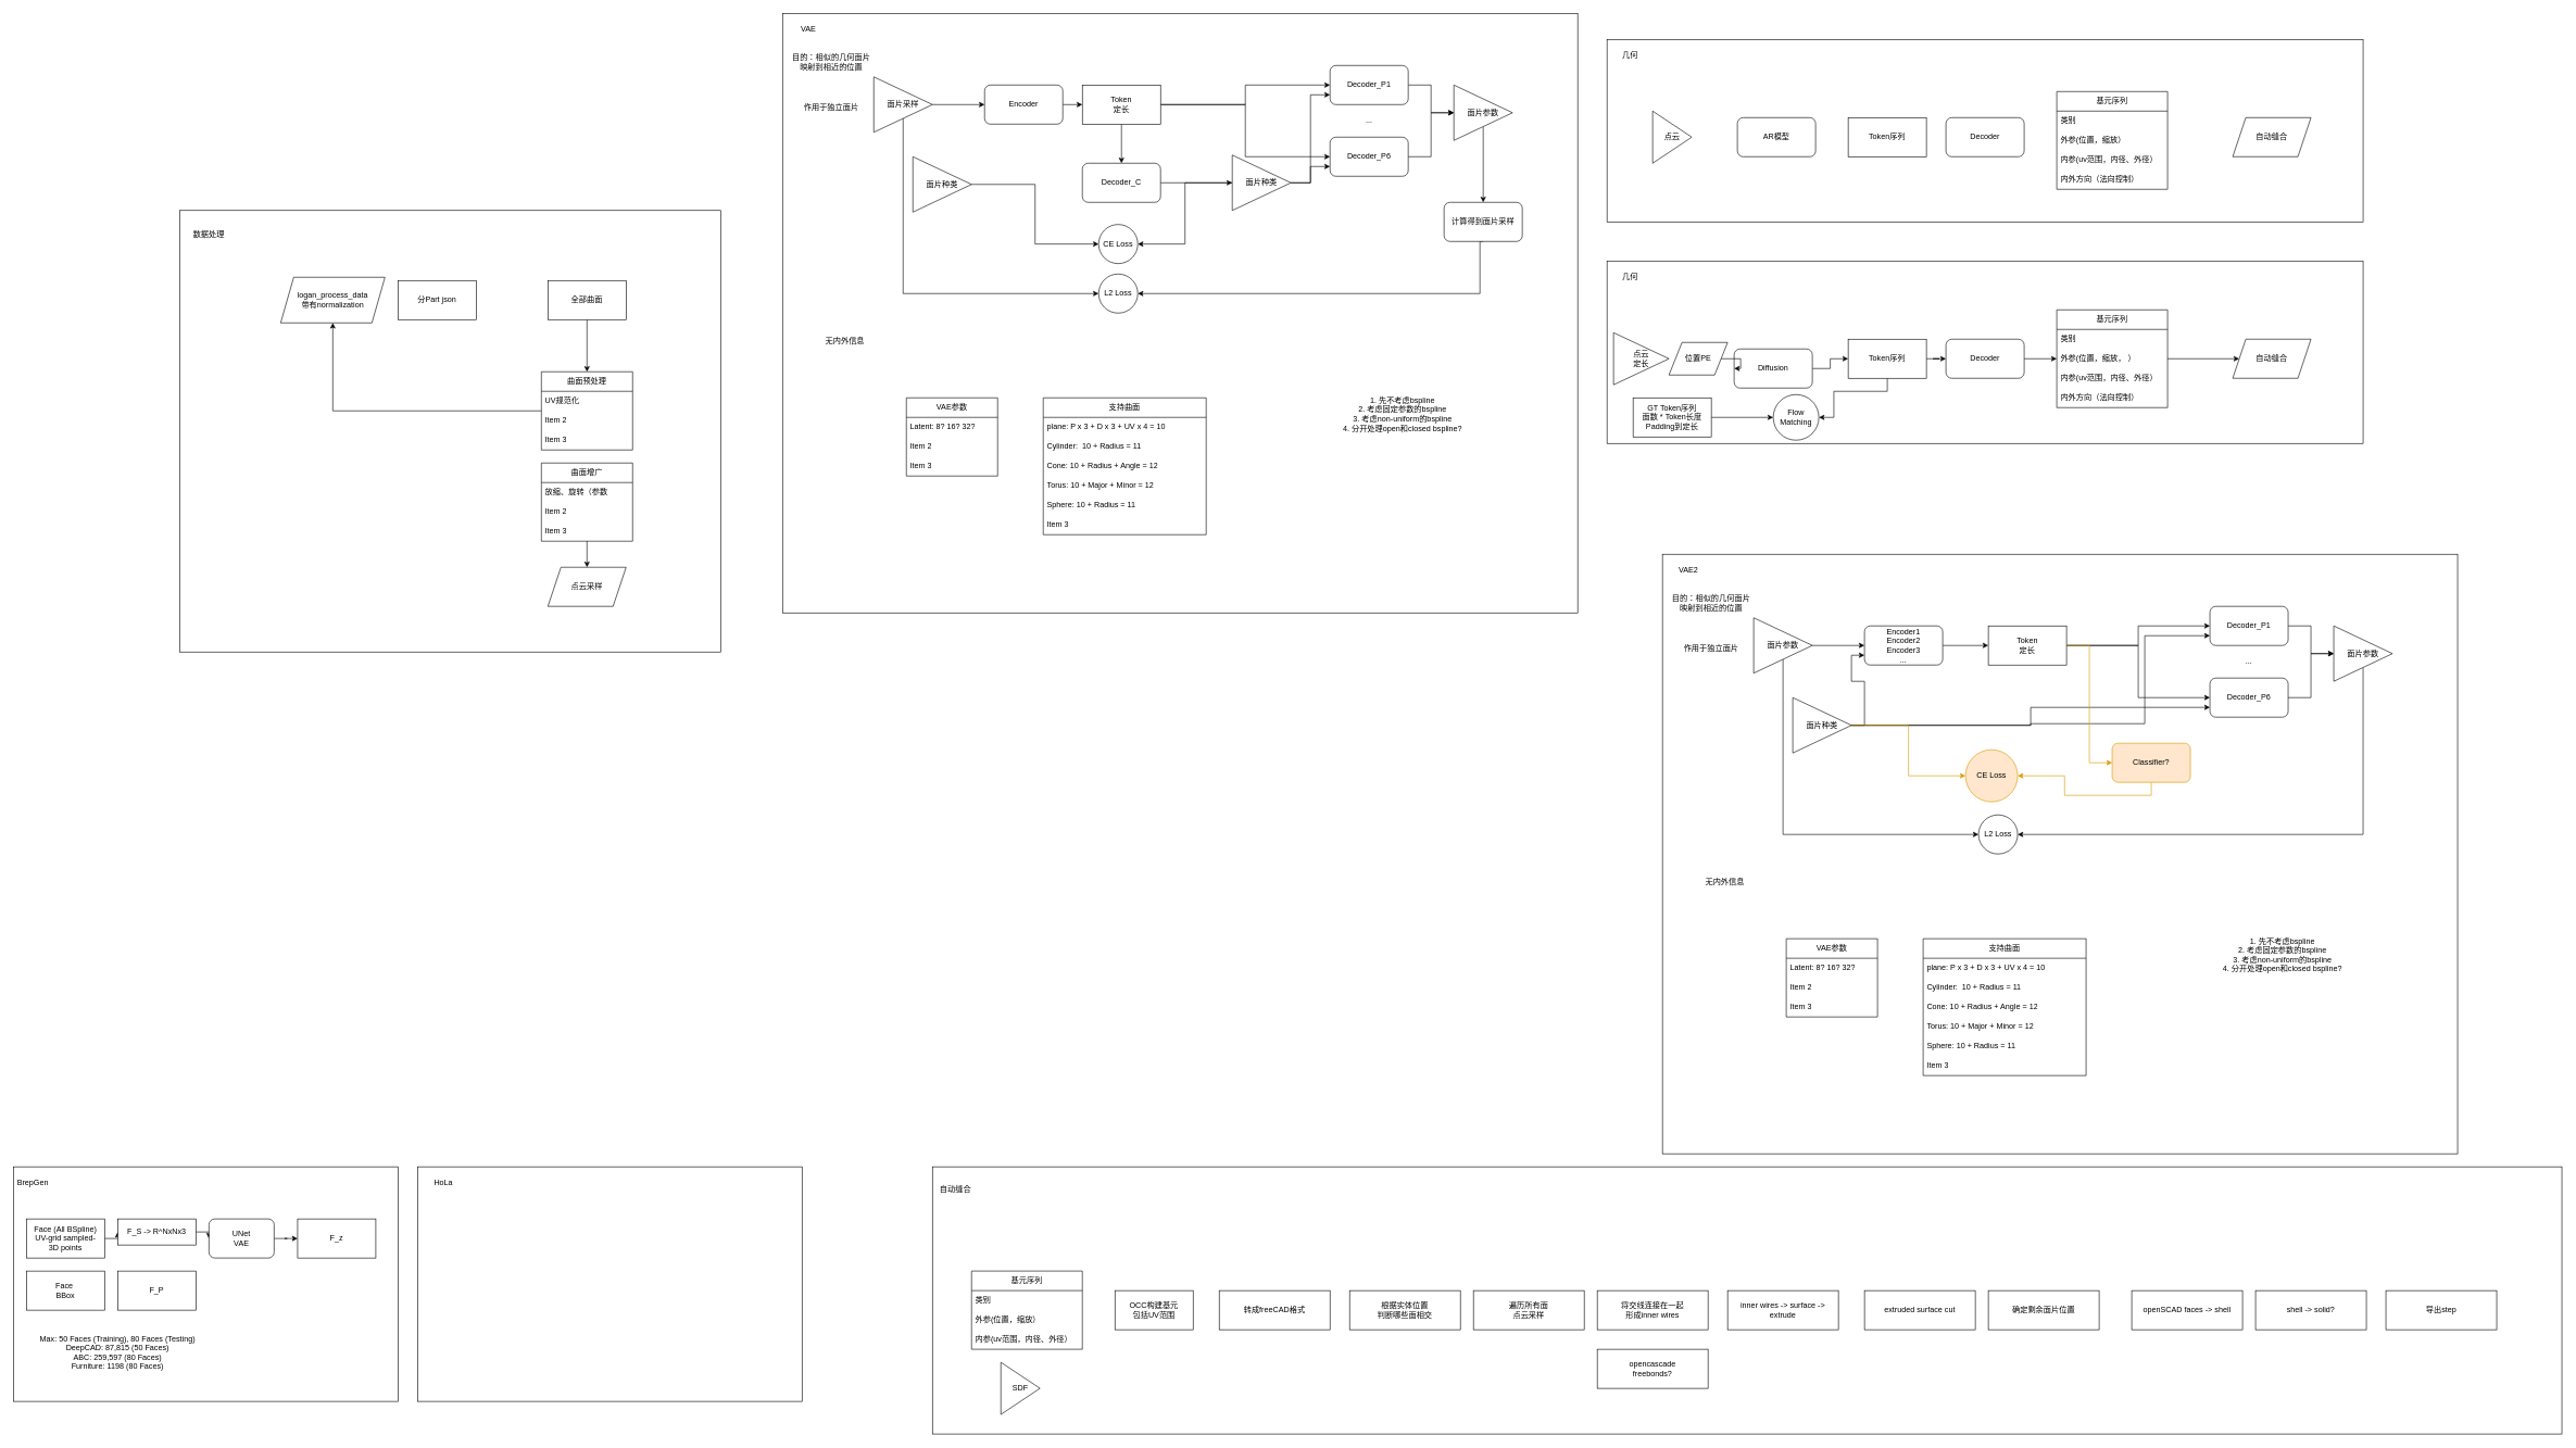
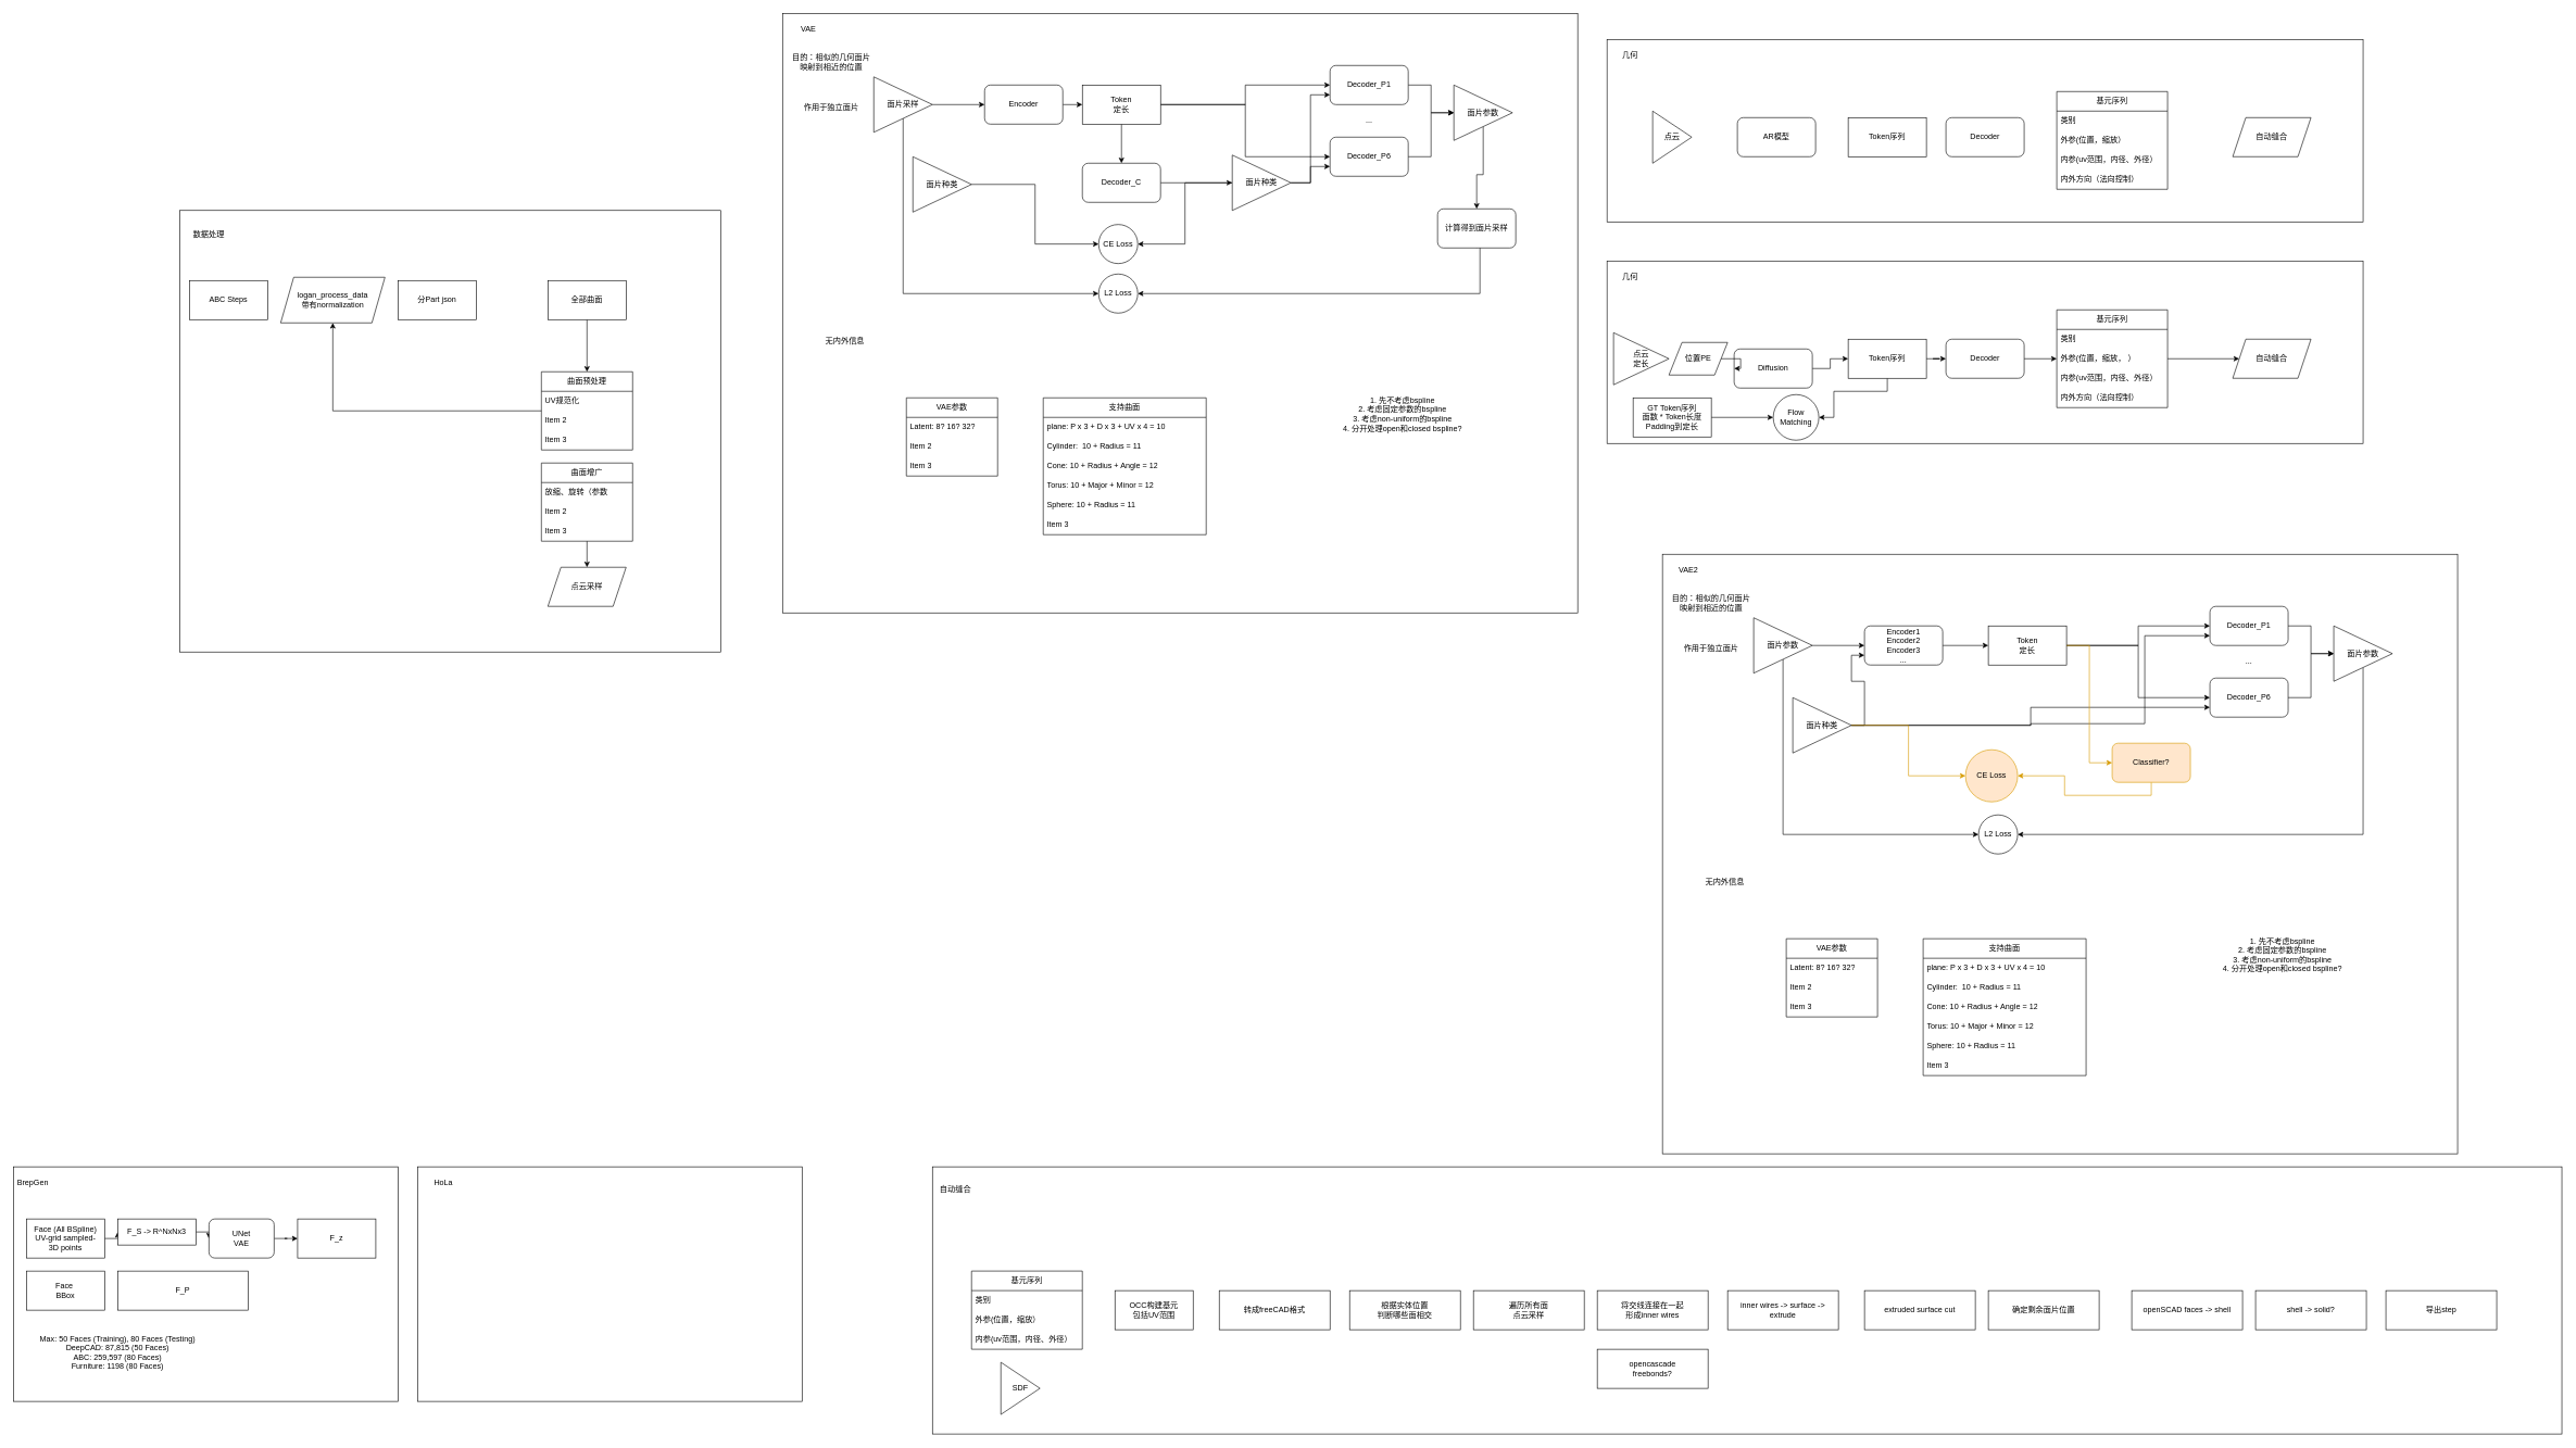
- <mxCell id="71" value="计算得到面片采样" style="rounded=1;whiteSpace=wrap;html=1;" parent="1" vertex="1"><mxGeometry x="2215" y="310" width="120" height="60" as="geometry" /></mxCell>
+ <mxCell id="71" value="计算得到面片采样" style="rounded=1;whiteSpace=wrap;html=1;" parent="1" vertex="1"><mxGeometry x="2205" y="320" width="120" height="60" as="geometry" /></mxCell>
+ <mxCell id="87" value="ABC Steps" style="rounded=0;whiteSpace=wrap;html=1;" parent="1" vertex="1"><mxGeometry x="290" y="430" width="120" height="60" as="geometry" /></mxCell>
- <mxCell id="124" value="F_P" style="rounded=0;whiteSpace=wrap;html=1;" vertex="1" parent="1"><mxGeometry x="180" y="1950" width="120" height="60" as="geometry" /></mxCell>
+ <mxCell id="124" value="F_P" style="rounded=0;whiteSpace=wrap;html=1;" vertex="1" parent="1"><mxGeometry x="180" y="1950" width="200" height="60" as="geometry" /></mxCell>
